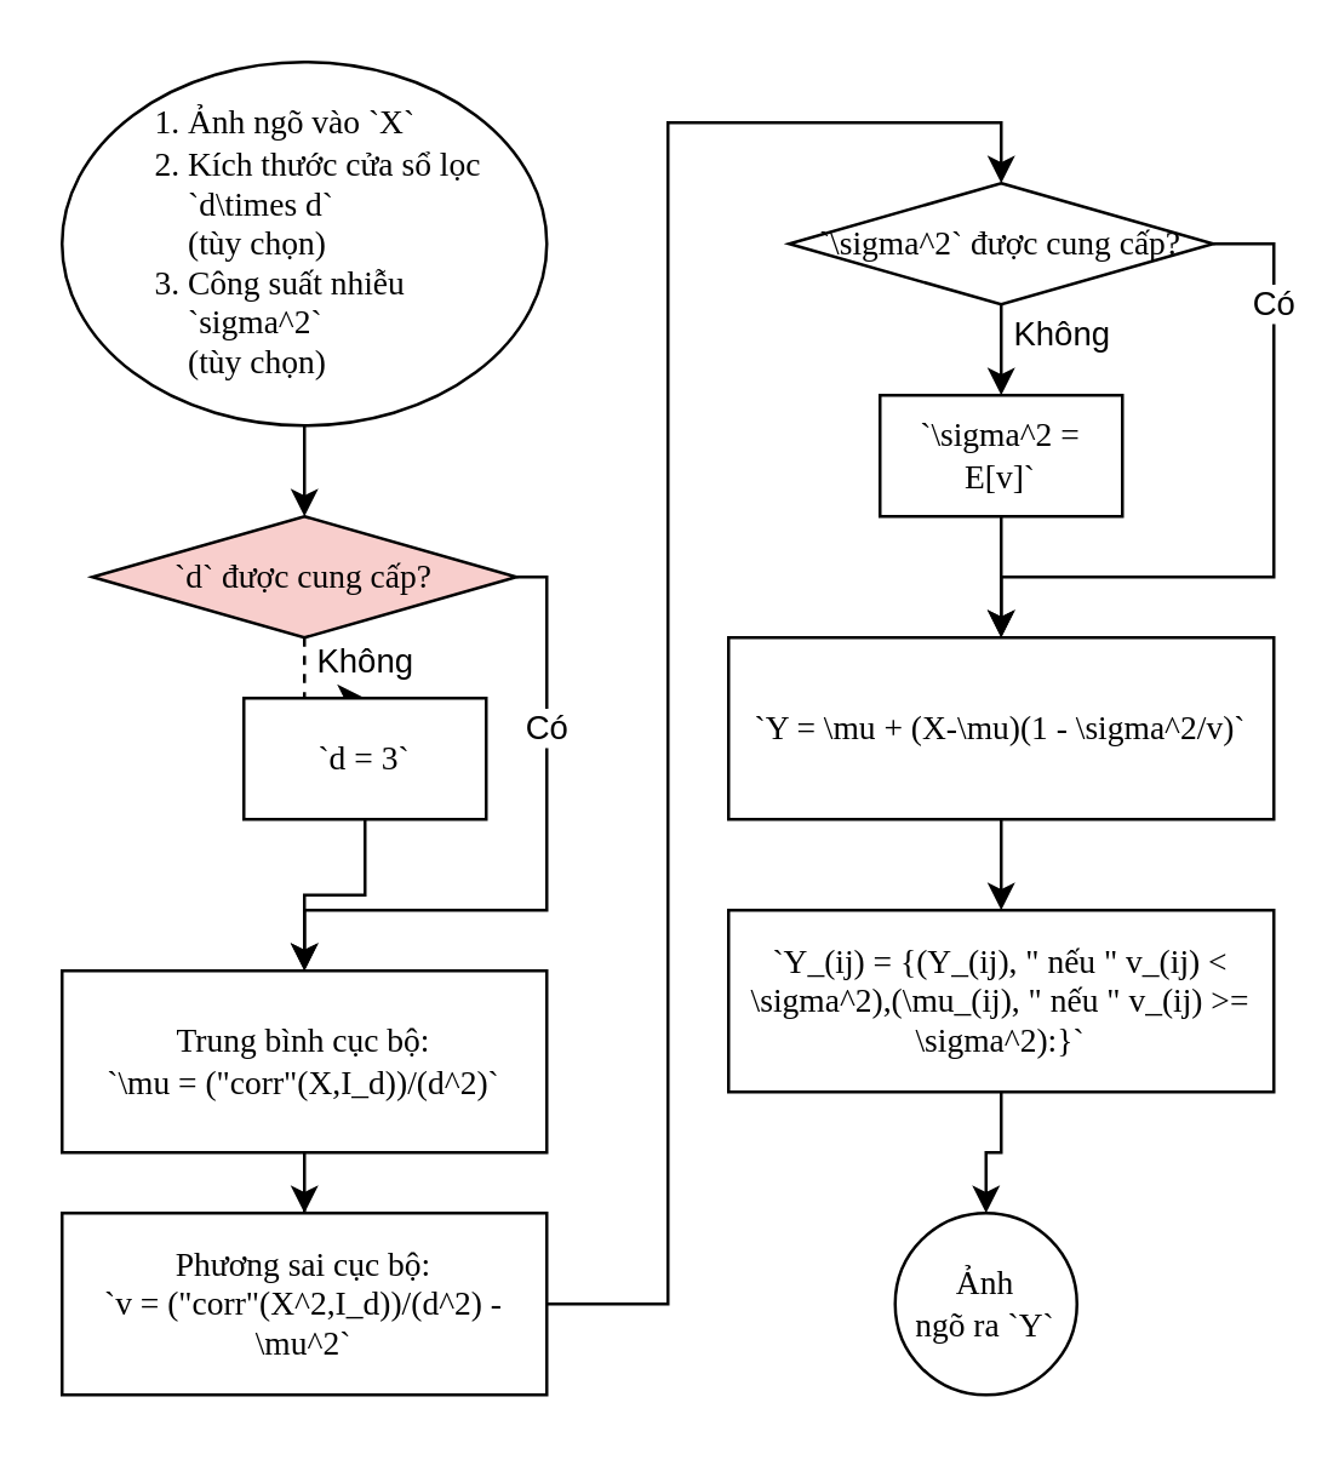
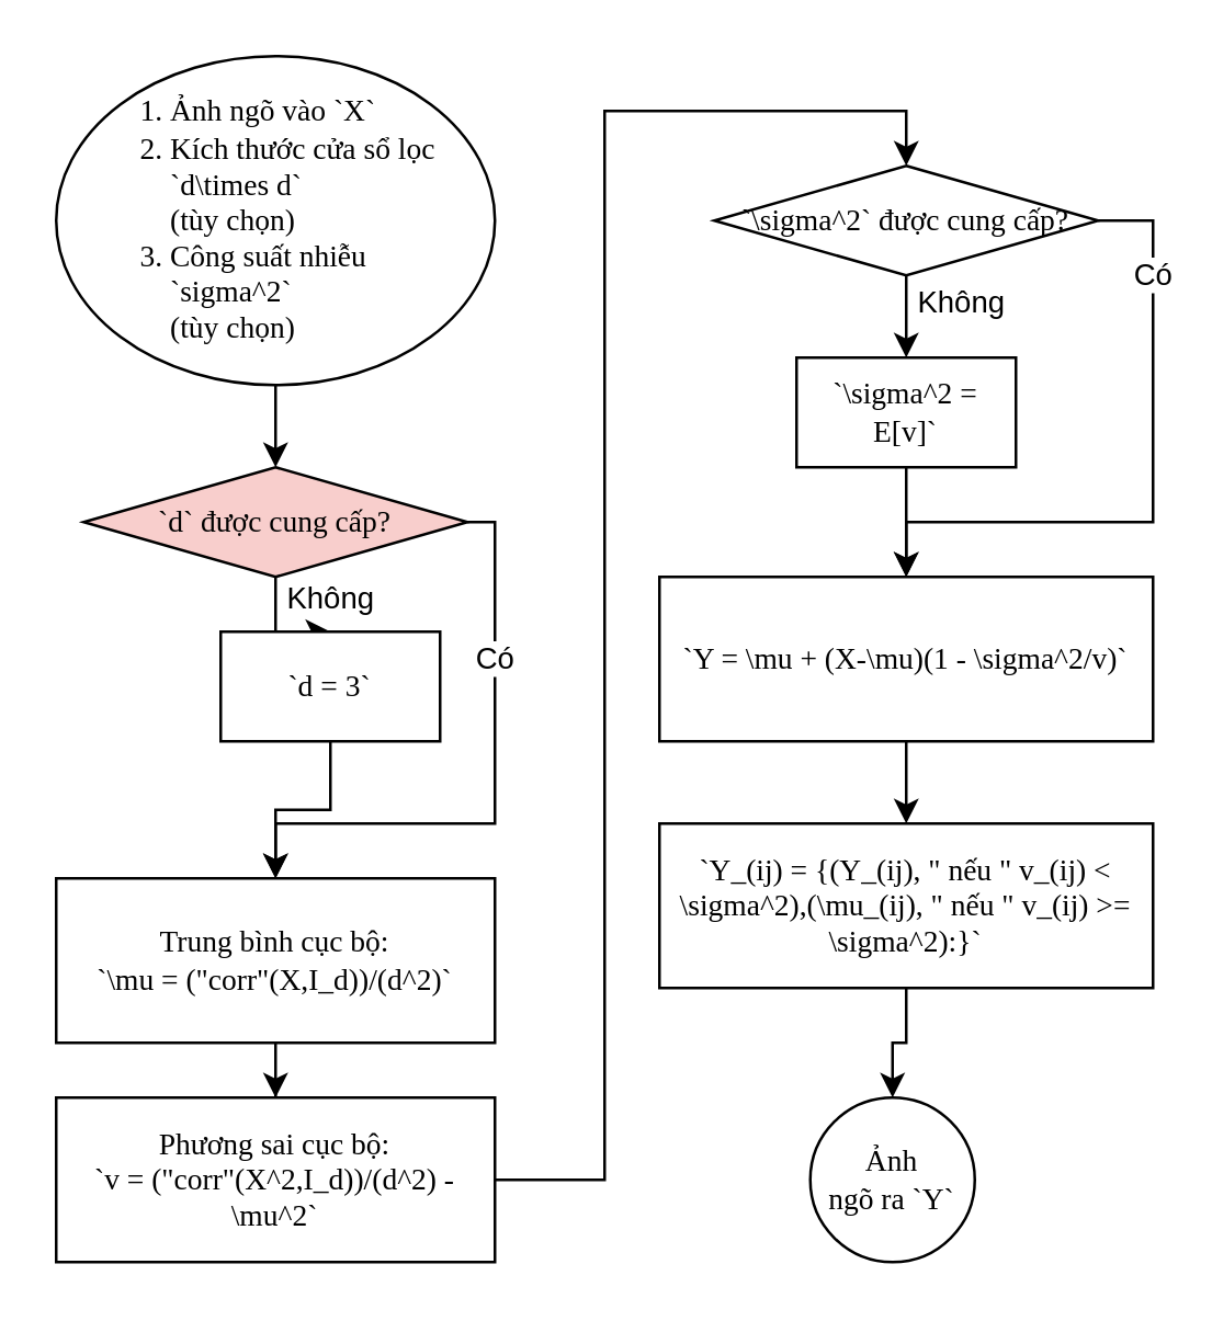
- <mxCell id="9" value="Không" style="edgeStyle=orthogonalEdgeStyle;rounded=0;orthogonalLoop=1;jettySize=auto;html=1;dashed=1;" edge="1" parent="1" source="11" target="13"><mxGeometry x="-0.6" y="20" relative="1" as="geometry"><mxPoint as="offset" /></mxGeometry></mxCell>
+ <mxCell id="9" value="Không" style="edgeStyle=orthogonalEdgeStyle;rounded=0;orthogonalLoop=1;jettySize=auto;html=1;" edge="1" parent="1" source="11" target="13"><mxGeometry x="-0.6" y="20" relative="1" as="geometry"><mxPoint as="offset" /></mxGeometry></mxCell>
